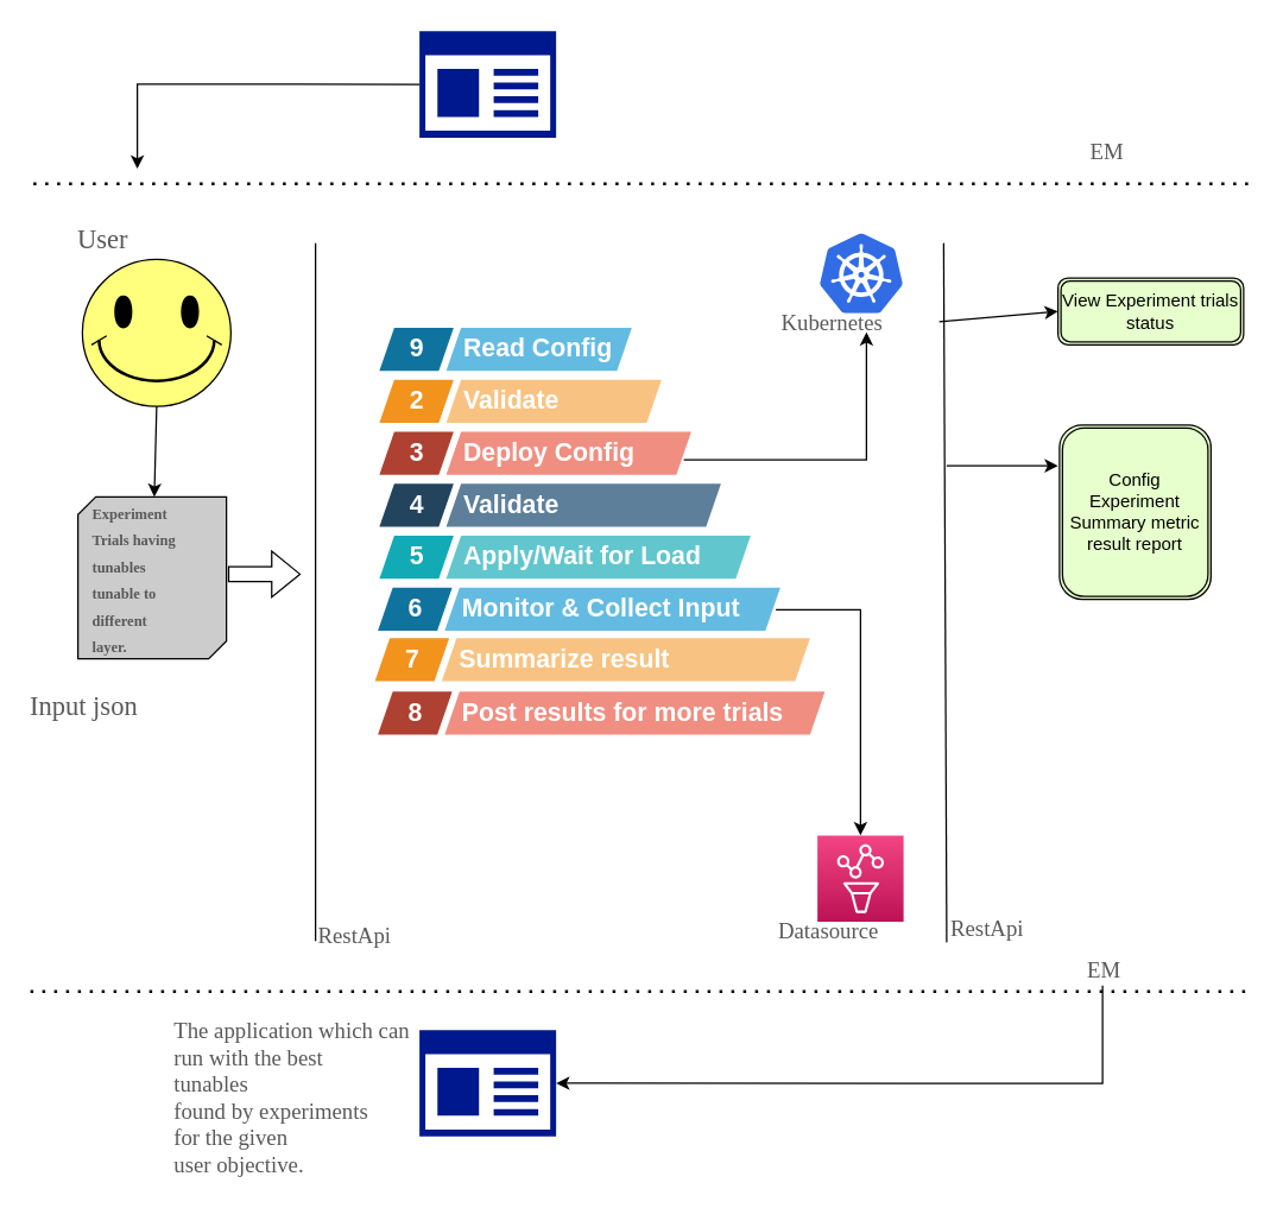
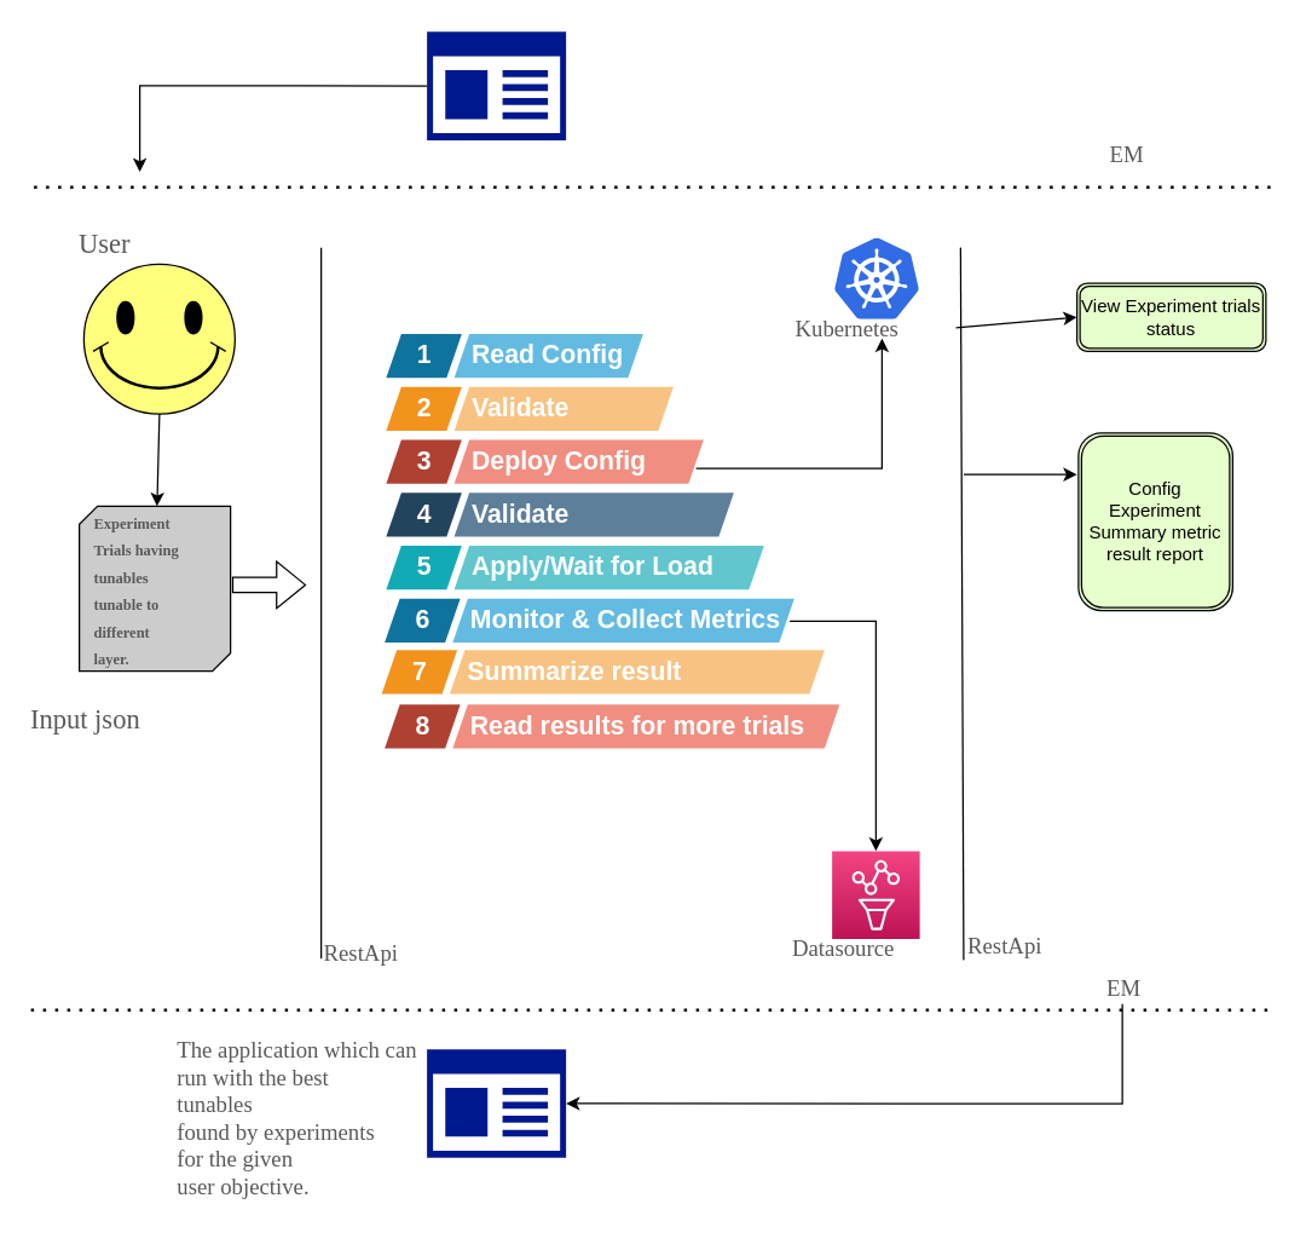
- <mxCell id="8" value="9" style="shape=mxgraph.infographic.parallelogram;dx=5;html=1;fillColor=#10739E;strokeColor=none;shadow=0;fontSize=17;fontColor=#FFFFFF;align=center;fontStyle=1;" vertex="1" parent="1"><mxGeometry x="255" y="220" width="50" height="29" as="geometry" /></mxCell>
+ <mxCell id="8" value="1" style="shape=mxgraph.infographic.parallelogram;dx=5;html=1;fillColor=#10739E;strokeColor=none;shadow=0;fontSize=17;fontColor=#FFFFFF;align=center;fontStyle=1;" vertex="1" parent="1"><mxGeometry x="255" y="220" width="50" height="29" as="geometry" /></mxCell>
- <mxCell id="21" value="Monitor &amp;amp; Collect Input" style="shape=mxgraph.infographic.parallelogram;dx=5;;html=1;fillColor=#64BBE2;strokeColor=none;shadow=0;fontSize=17;fontColor=#FFFFFF;align=left;spacingLeft=10;fontStyle=1;" vertex="1" parent="1"><mxGeometry x="299" y="395" width="226" height="29" as="geometry" /></mxCell>
+ <mxCell id="21" value="Monitor &amp;amp; Collect Metrics" style="shape=mxgraph.infographic.parallelogram;dx=5;;html=1;fillColor=#64BBE2;strokeColor=none;shadow=0;fontSize=17;fontColor=#FFFFFF;align=left;spacingLeft=10;fontStyle=1;" vertex="1" parent="1"><mxGeometry x="299" y="395" width="226" height="29" as="geometry" /></mxCell>
- <mxCell id="25" value="Post results for more trials" style="shape=mxgraph.infographic.parallelogram;dx=5;;html=1;fillColor=#F08E81;strokeColor=none;shadow=0;fontSize=17;fontColor=#FFFFFF;align=left;spacingLeft=10;fontStyle=1;" vertex="1" parent="1"><mxGeometry x="299" y="465" width="256" height="29" as="geometry" /></mxCell>
+ <mxCell id="25" value="Read results for more trials" style="shape=mxgraph.infographic.parallelogram;dx=5;;html=1;fillColor=#F08E81;strokeColor=none;shadow=0;fontSize=17;fontColor=#FFFFFF;align=left;spacingLeft=10;fontStyle=1;" vertex="1" parent="1"><mxGeometry x="299" y="465" width="256" height="29" as="geometry" /></mxCell>
